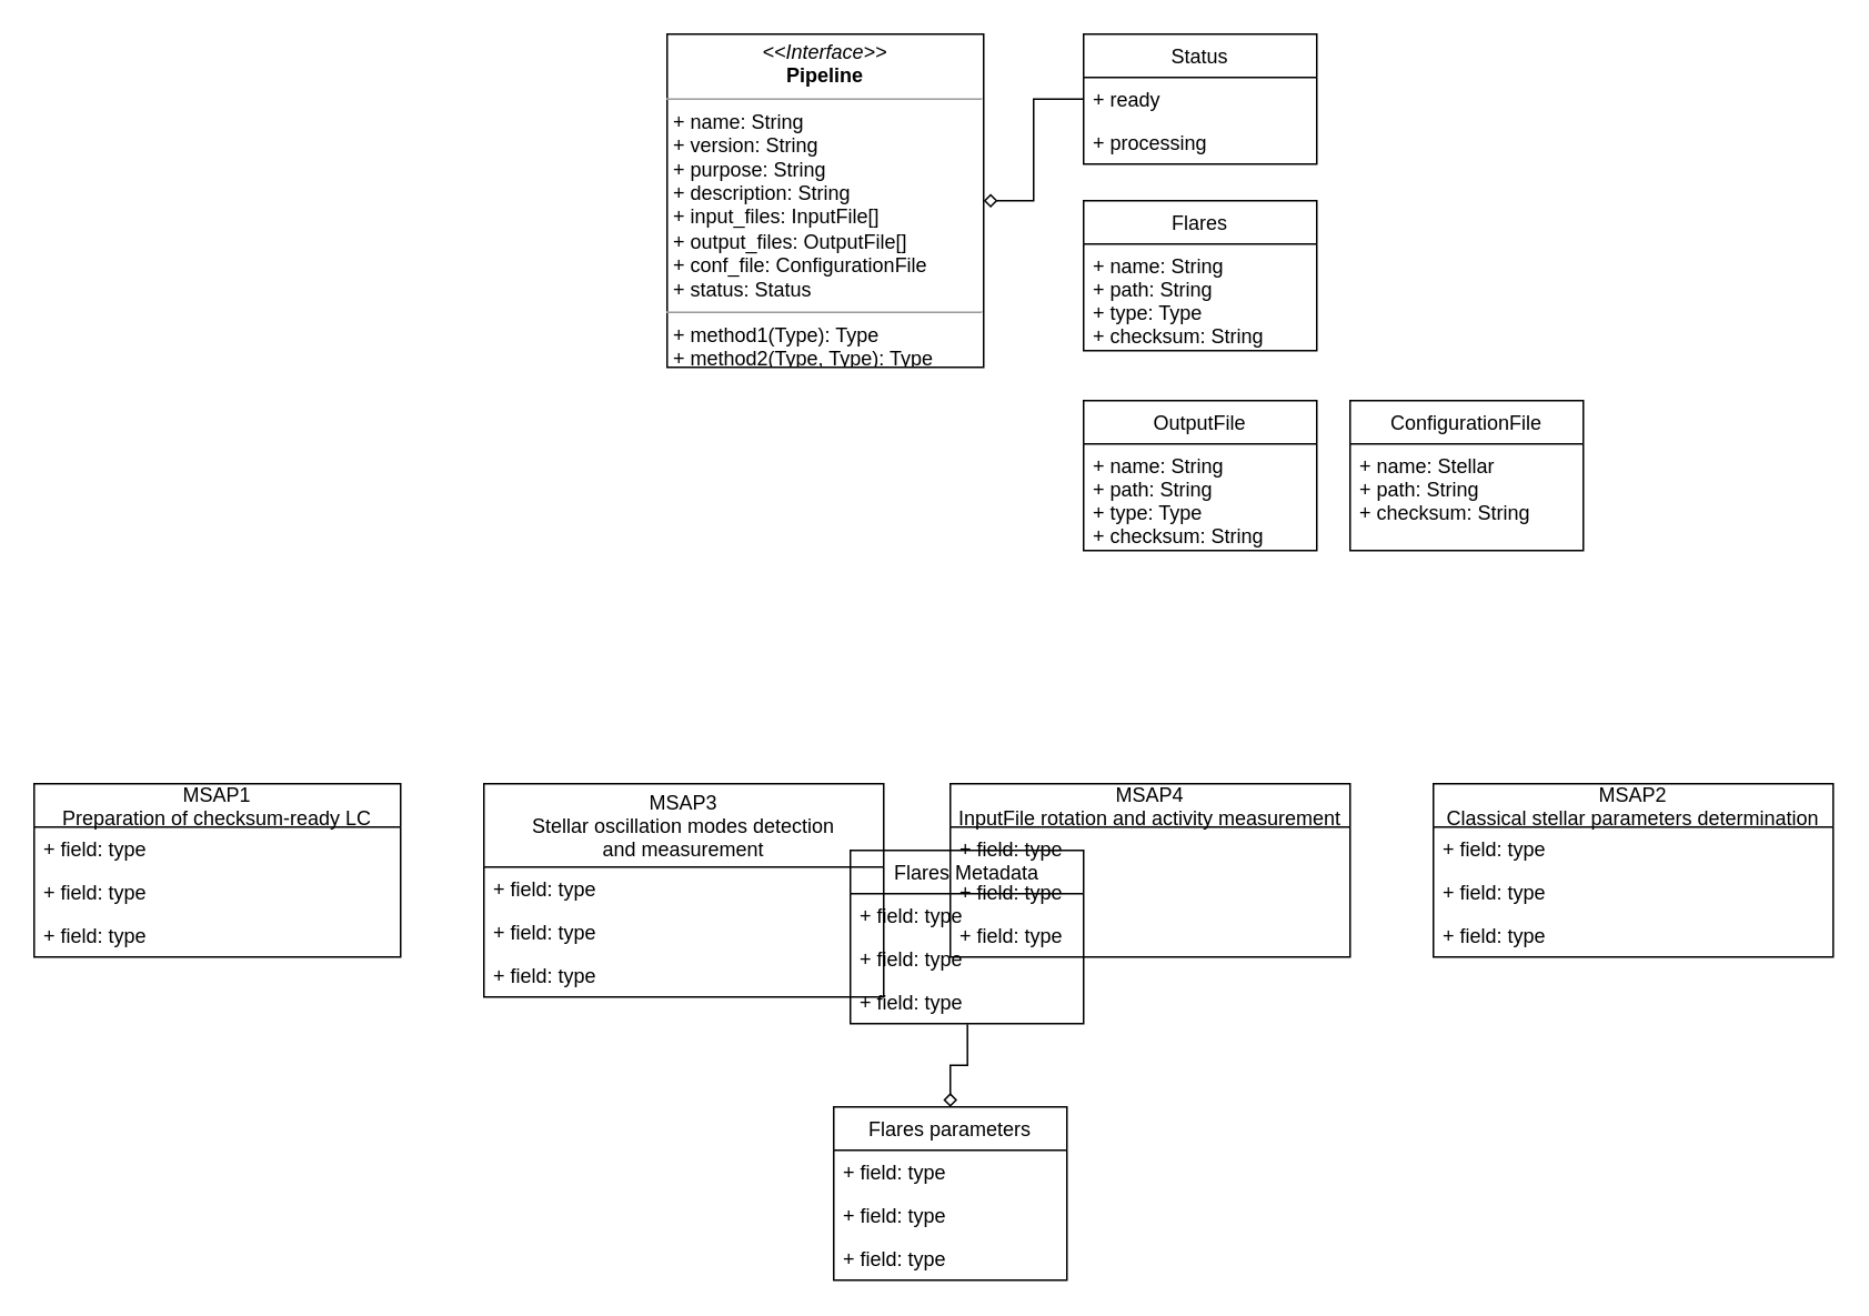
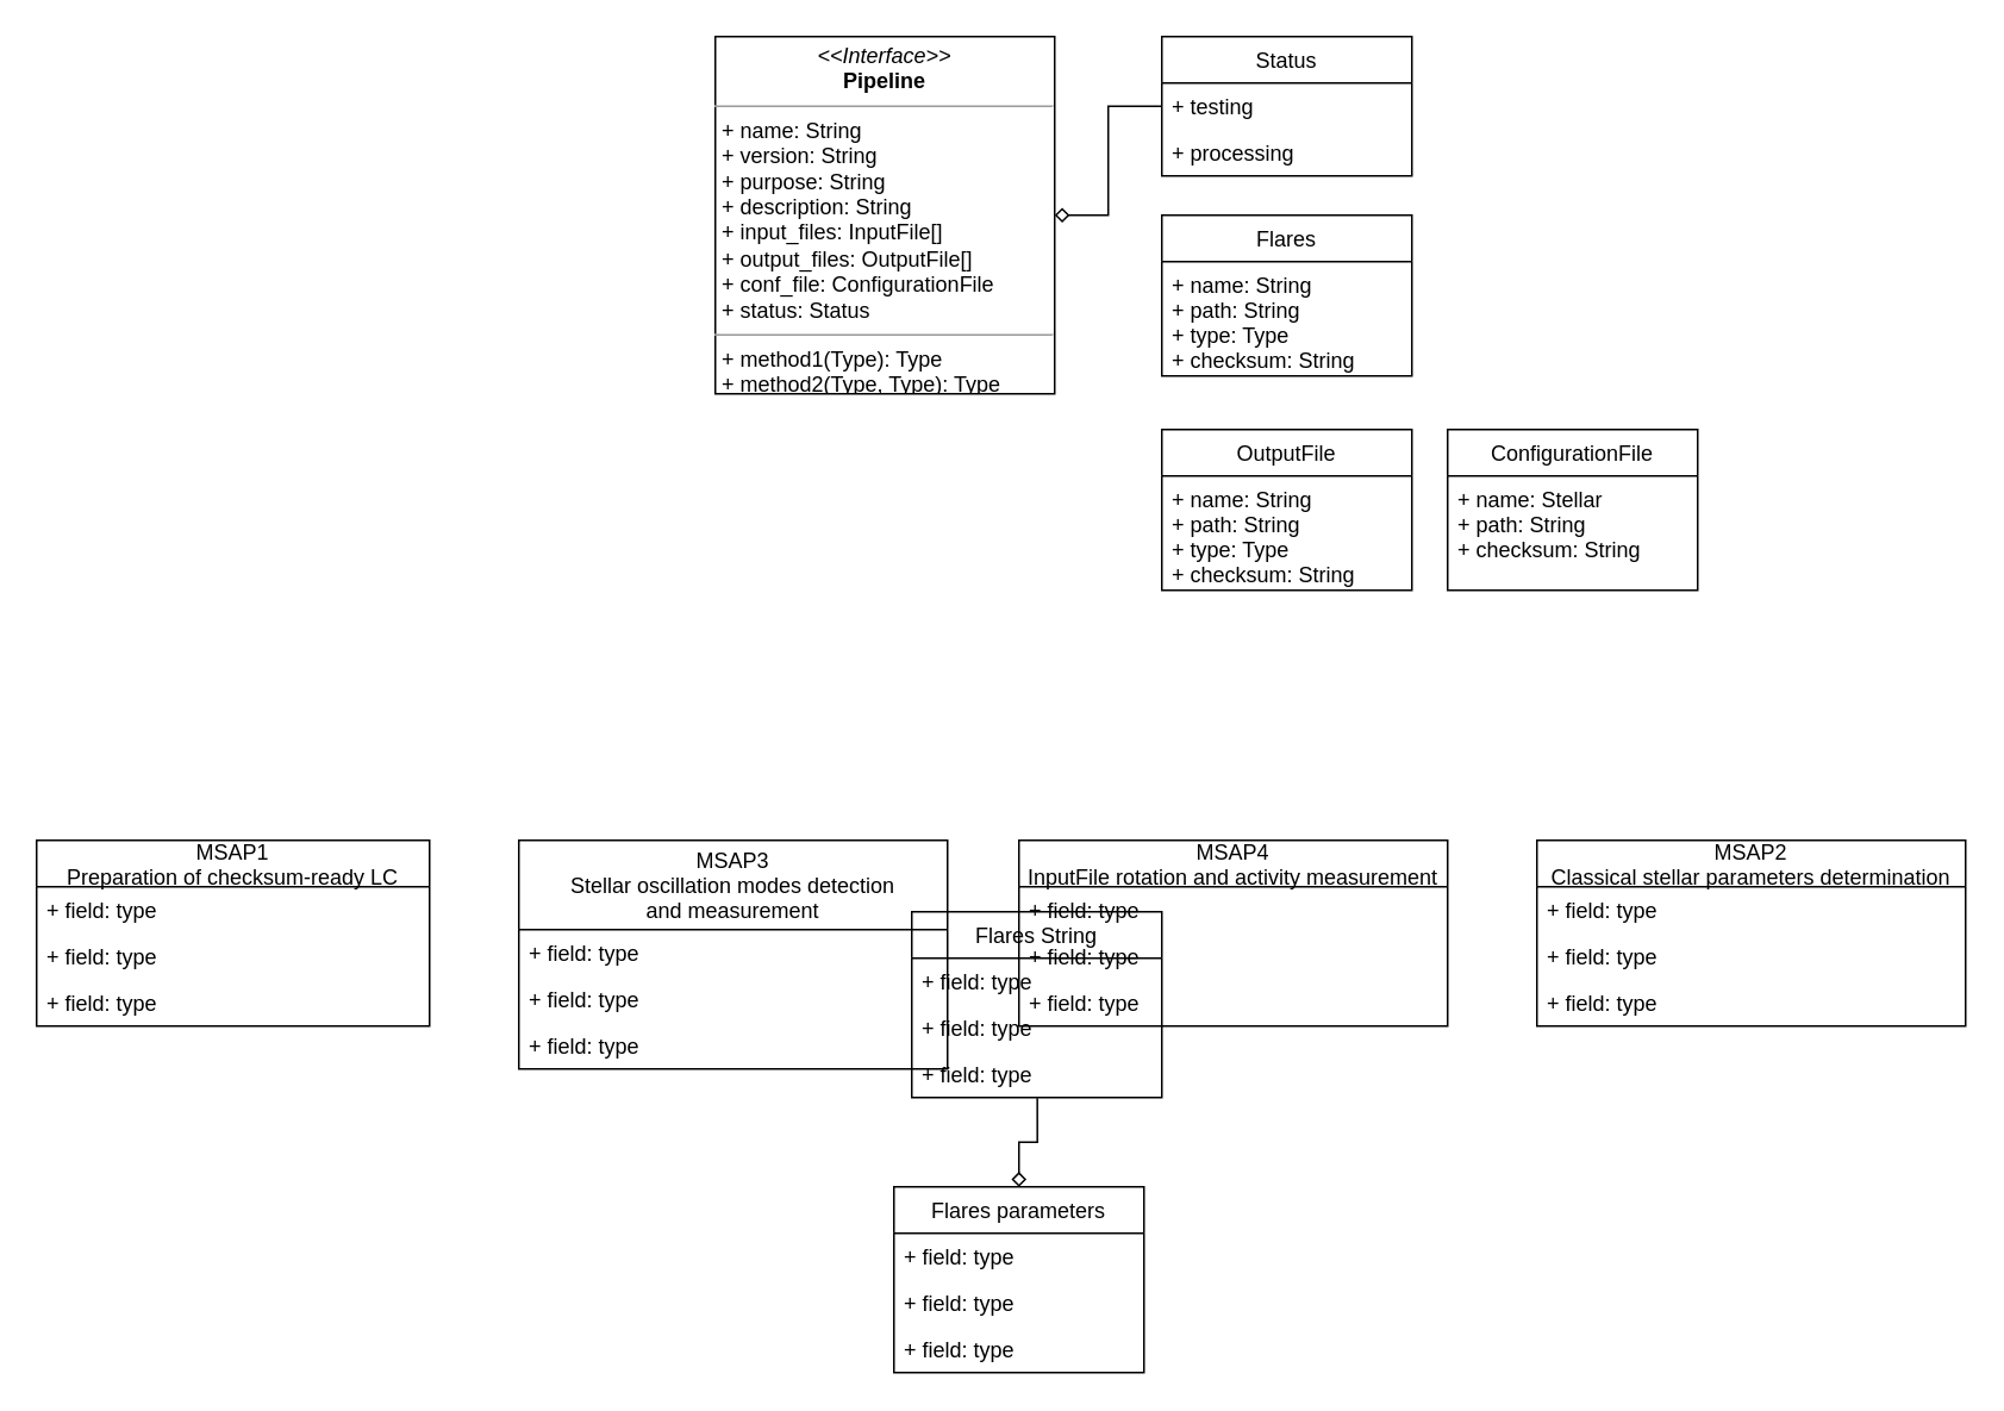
- <mxCell id="30" value="+ ready" style="text;strokeColor=none;fillColor=none;align=left;verticalAlign=top;spacingLeft=4;spacingRight=4;overflow=hidden;rotatable=0;points=[[0,0.5],[1,0.5]];portConstraint=eastwest;" vertex="1" parent="29"><mxGeometry y="26" width="140" height="26" as="geometry" /></mxCell>
+ <mxCell id="30" value="+ testing" style="text;strokeColor=none;fillColor=none;align=left;verticalAlign=top;spacingLeft=4;spacingRight=4;overflow=hidden;rotatable=0;points=[[0,0.5],[1,0.5]];portConstraint=eastwest;" vertex="1" parent="29"><mxGeometry y="26" width="140" height="26" as="geometry" /></mxCell>
- <mxCell id="7" value="Flares Metadata" style="swimlane;fontStyle=0;childLayout=stackLayout;horizontal=1;startSize=26;fillColor=none;horizontalStack=0;resizeParent=1;resizeParentMax=0;resizeLast=0;collapsible=1;marginBottom=0;" vertex="1" parent="1"><mxGeometry x="510" y="510" width="140" height="104" as="geometry" /></mxCell>
+ <mxCell id="7" value="Flares String" style="swimlane;fontStyle=0;childLayout=stackLayout;horizontal=1;startSize=26;fillColor=none;horizontalStack=0;resizeParent=1;resizeParentMax=0;resizeLast=0;collapsible=1;marginBottom=0;" vertex="1" parent="1"><mxGeometry x="510" y="510" width="140" height="104" as="geometry" /></mxCell>
